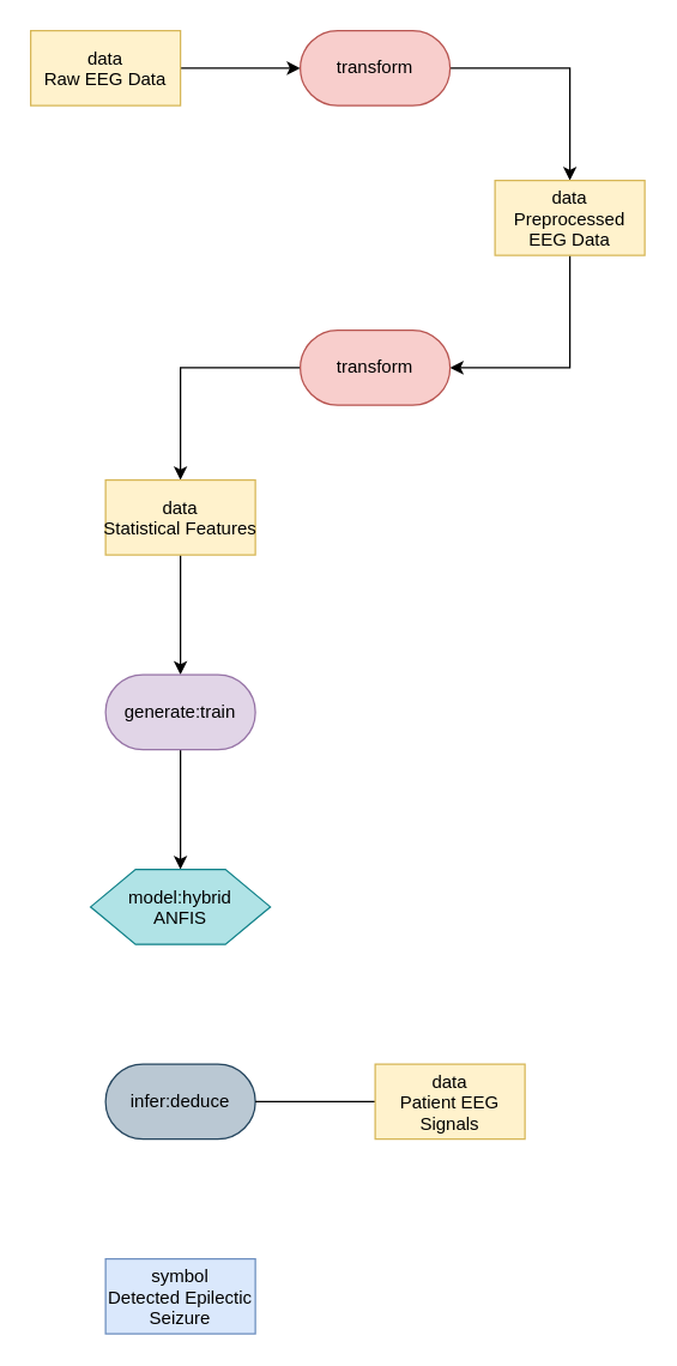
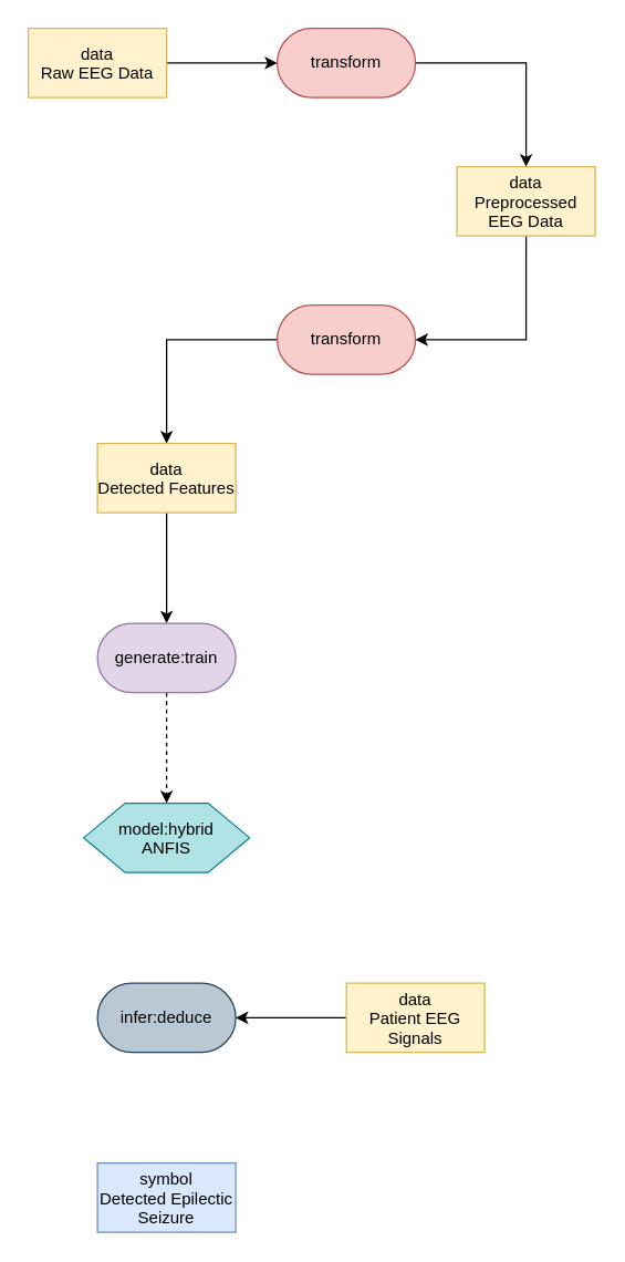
- <mxCell id="11" value="data&#10;Statistical Features" style="rectangle;fillColor=#fff2cc;strokeColor=#d6b656;" name="data" vertex="1" parent="1"><mxGeometry x="70" y="320" width="100" height="50" as="geometry" /></mxCell>
+ <mxCell id="11" value="data&#10;Detected Features" style="rectangle;fillColor=#fff2cc;strokeColor=#d6b656;" name="data" vertex="1" parent="1"><mxGeometry x="70" y="320" width="100" height="50" as="geometry" /></mxCell>
- <mxCell id="12" style="edgeStyle=orthogonalEdgeStyle;rounded=0;orthogonalLoop=1;jettySize=auto;html=1;entryX=0.5;entryY=0;entryDx=0;entryDy=0;" edge="1" parent="1" source="13" target="14"><mxGeometry relative="1" as="geometry" /></mxCell>
+ <mxCell id="12" style="edgeStyle=orthogonalEdgeStyle;rounded=0;orthogonalLoop=1;jettySize=auto;html=1;entryX=0.5;entryY=0;entryDx=0;entryDy=0;dashed=1;" edge="1" parent="1" source="13" target="14"><mxGeometry relative="1" as="geometry" /></mxCell>
- <mxCell id="16" style="edgeStyle=orthogonalEdgeStyle;rounded=0;orthogonalLoop=1;jettySize=auto;html=1;exitX=0;exitY=0.5;exitDx=0;exitDy=0;entryX=1;entryY=0.5;entryDx=0;entryDy=0;endArrow=none;" edge="1" parent="1" source="17" target="15"><mxGeometry relative="1" as="geometry" /></mxCell>
+ <mxCell id="16" style="edgeStyle=orthogonalEdgeStyle;rounded=0;orthogonalLoop=1;jettySize=auto;html=1;exitX=0;exitY=0.5;exitDx=0;exitDy=0;entryX=1;entryY=0.5;entryDx=0;entryDy=0;" edge="1" parent="1" source="17" target="15"><mxGeometry relative="1" as="geometry" /></mxCell>
